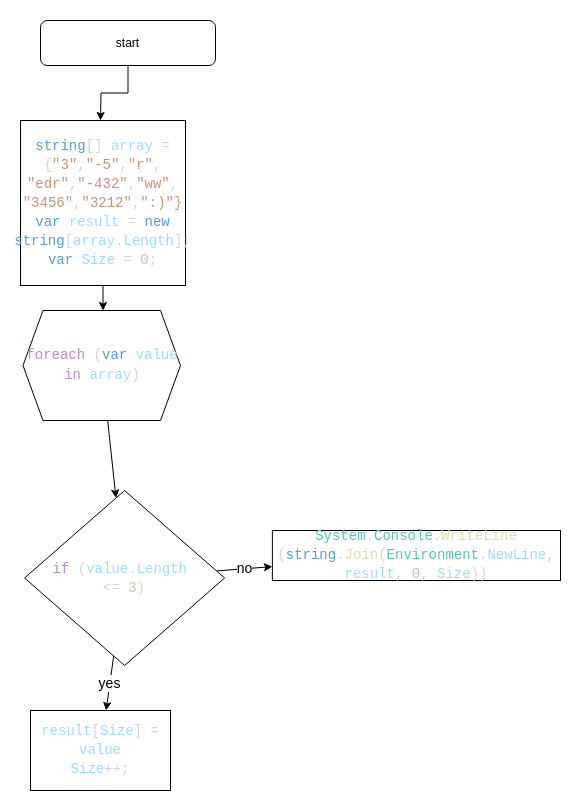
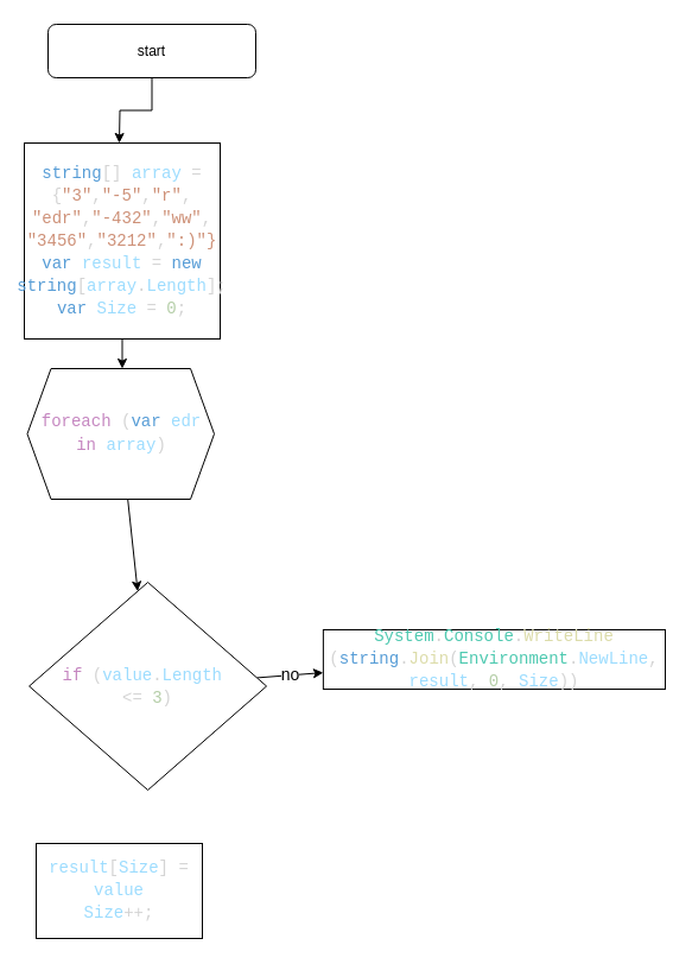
- <mxCell id="7" value="&lt;div style=&quot;font-family: &amp;#34;consolas&amp;#34; , &amp;#34;courier new&amp;#34; , monospace ; line-height: 19px ; color: rgb(212 , 212 , 212)&quot;&gt;&lt;font style=&quot;font-size: 14px&quot;&gt;&lt;span style=&quot;color: rgb(197 , 134 , 192)&quot;&gt;foreach&lt;/span&gt; (&lt;span style=&quot;color: rgb(86 , 156 , 214)&quot;&gt;var&lt;/span&gt; &lt;span style=&quot;color: rgb(156 , 220 , 254)&quot;&gt;value&lt;/span&gt; &lt;span style=&quot;color: rgb(197 , 134 , 192)&quot;&gt;in&lt;/span&gt; &lt;span style=&quot;color: rgb(156 , 220 , 254)&quot;&gt;array&lt;/span&gt;)&lt;/font&gt;&lt;/div&gt;" style="shape=hexagon;perimeter=hexagonPerimeter2;whiteSpace=wrap;html=1;fixedSize=1;" vertex="1" parent="1"><mxGeometry x="22.5" y="310" width="157.5" height="110" as="geometry" /></mxCell>
+ <mxCell id="7" value="&lt;div style=&quot;font-family: &amp;#34;consolas&amp;#34; , &amp;#34;courier new&amp;#34; , monospace ; line-height: 19px ; color: rgb(212 , 212 , 212)&quot;&gt;&lt;font style=&quot;font-size: 14px&quot;&gt;&lt;span style=&quot;color: rgb(197 , 134 , 192)&quot;&gt;foreach&lt;/span&gt; (&lt;span style=&quot;color: rgb(86 , 156 , 214)&quot;&gt;var&lt;/span&gt; &lt;span style=&quot;color: rgb(156 , 220 , 254)&quot;&gt;edr&lt;/span&gt; &lt;span style=&quot;color: rgb(197 , 134 , 192)&quot;&gt;in&lt;/span&gt; &lt;span style=&quot;color: rgb(156 , 220 , 254)&quot;&gt;array&lt;/span&gt;)&lt;/font&gt;&lt;/div&gt;" style="shape=hexagon;perimeter=hexagonPerimeter2;whiteSpace=wrap;html=1;fixedSize=1;" vertex="1" parent="1"><mxGeometry x="22.5" y="310" width="157.5" height="110" as="geometry" /></mxCell>
- <mxCell id="8" value="yes" style="edgeStyle=none;html=1;fontSize=14;" edge="1" parent="1" source="10" target="12"><mxGeometry relative="1" as="geometry" /></mxCell>
